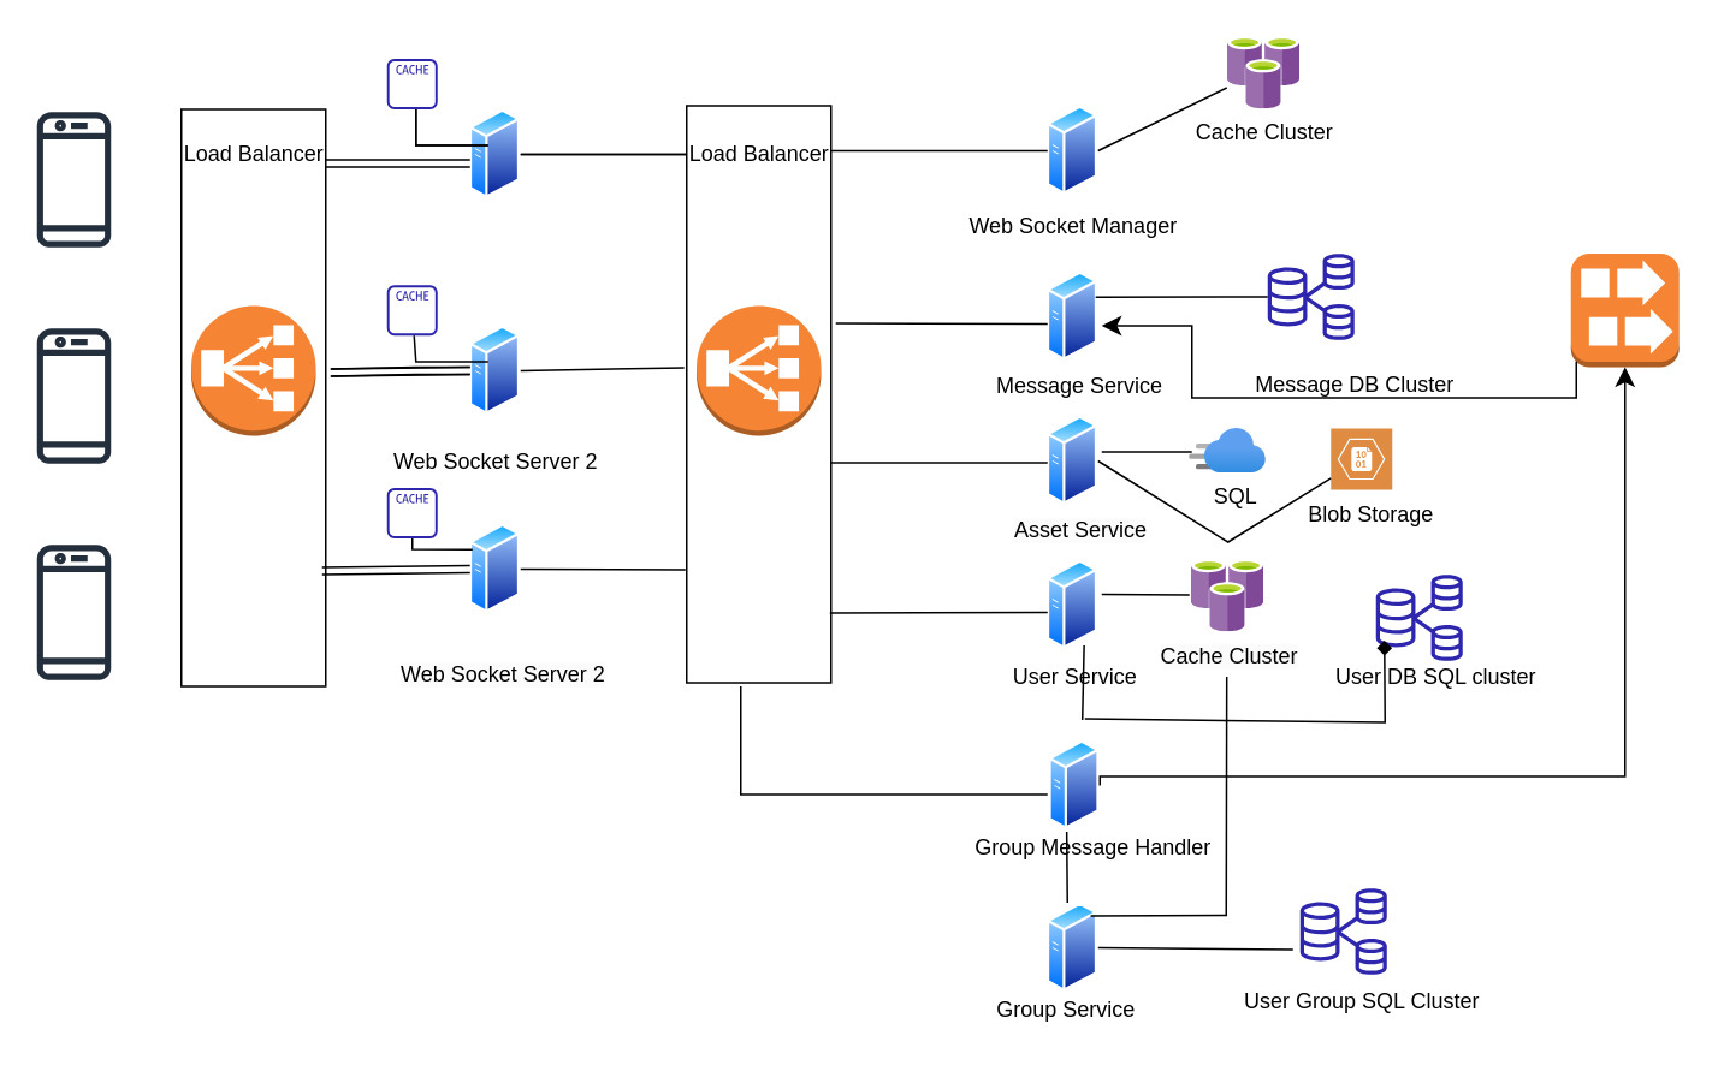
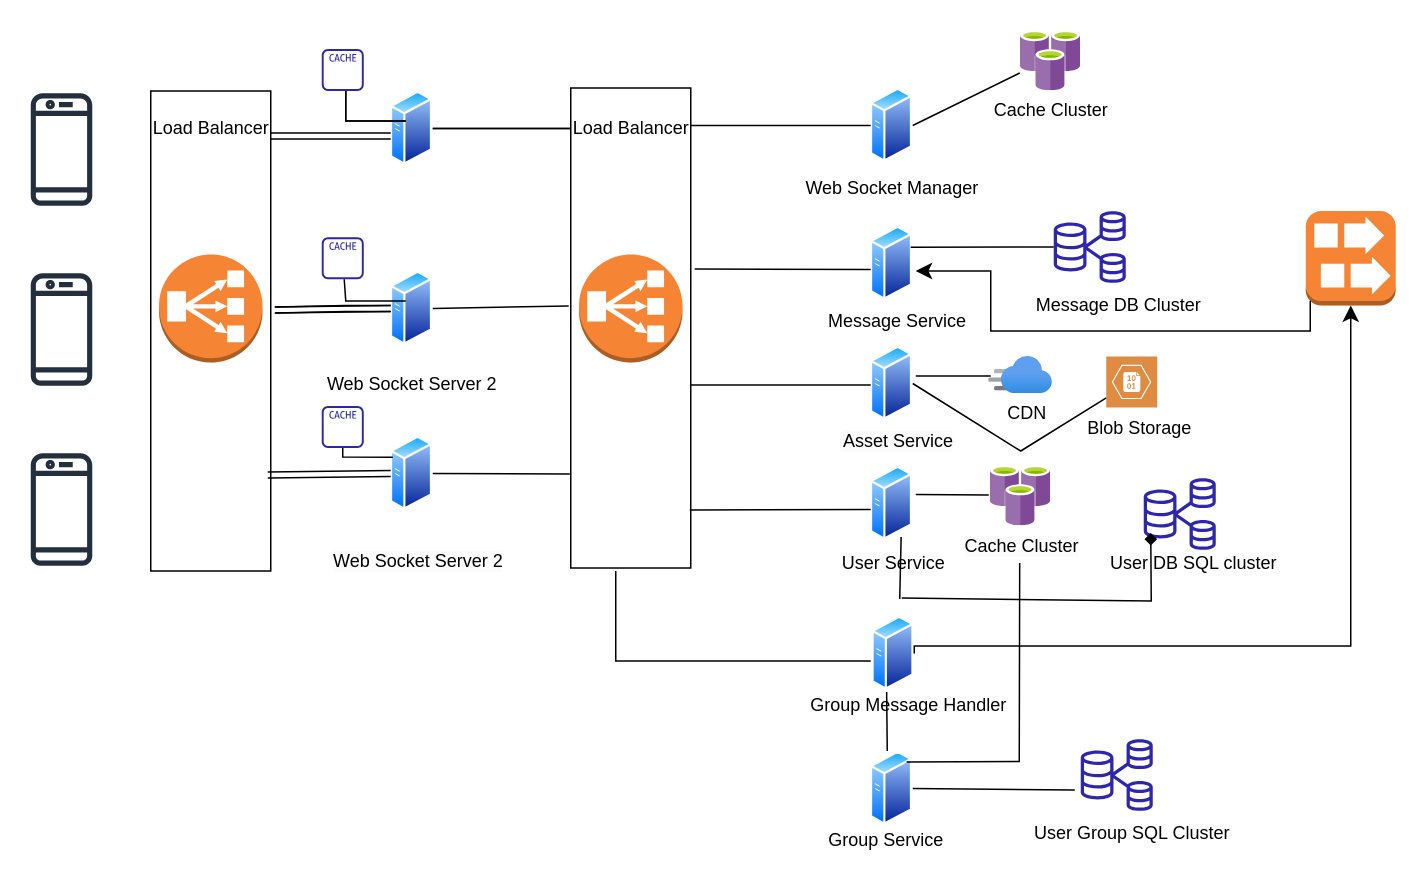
- <mxCell id="49" value="Message DB Cluster" style="text;html=1;align=center;verticalAlign=middle;resizable=0;points=[];autosize=1;strokeColor=none;fillColor=none;" vertex="1" parent="1"><mxGeometry x="685" y="198" width="130" height="30" as="geometry" /></mxCell>
+ <mxCell id="49" value="Message DB Cluster" style="text;html=1;align=center;verticalAlign=middle;resizable=0;points=[];autosize=1;strokeColor=none;fillColor=none;" vertex="1" parent="1"><mxGeometry x="680" y="188" width="130" height="30" as="geometry" /></mxCell>
- <mxCell id="53" value="SQL" style="text;html=1;align=center;verticalAlign=middle;resizable=0;points=[];autosize=1;strokeColor=none;fillColor=none;" vertex="1" parent="1"><mxGeometry x="658.75" y="260" width="50" height="30" as="geometry" /></mxCell>
+ <mxCell id="53" value="CDN" style="text;html=1;align=center;verticalAlign=middle;resizable=0;points=[];autosize=1;strokeColor=none;fillColor=none;" vertex="1" parent="1"><mxGeometry x="658.75" y="260" width="50" height="30" as="geometry" /></mxCell>
